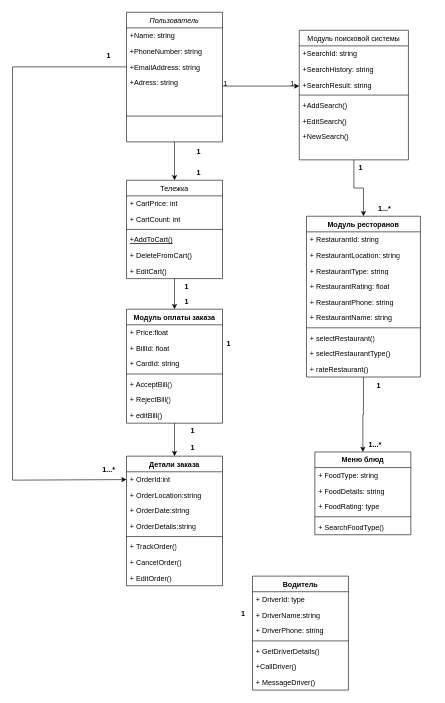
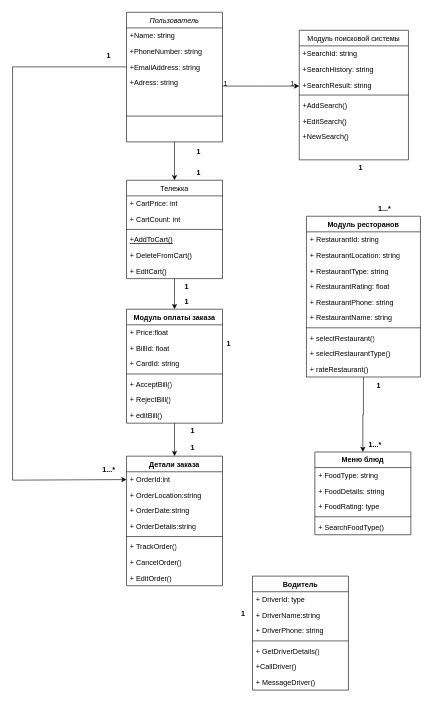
- <mxCell id="17" style="edgeStyle=orthogonalEdgeStyle;rounded=0;orthogonalLoop=1;jettySize=auto;html=1;entryX=0.5;entryY=0;entryDx=0;entryDy=0;" edge="1" parent="1" source="18" target="30"><mxGeometry relative="1" as="geometry" /></mxCell>
